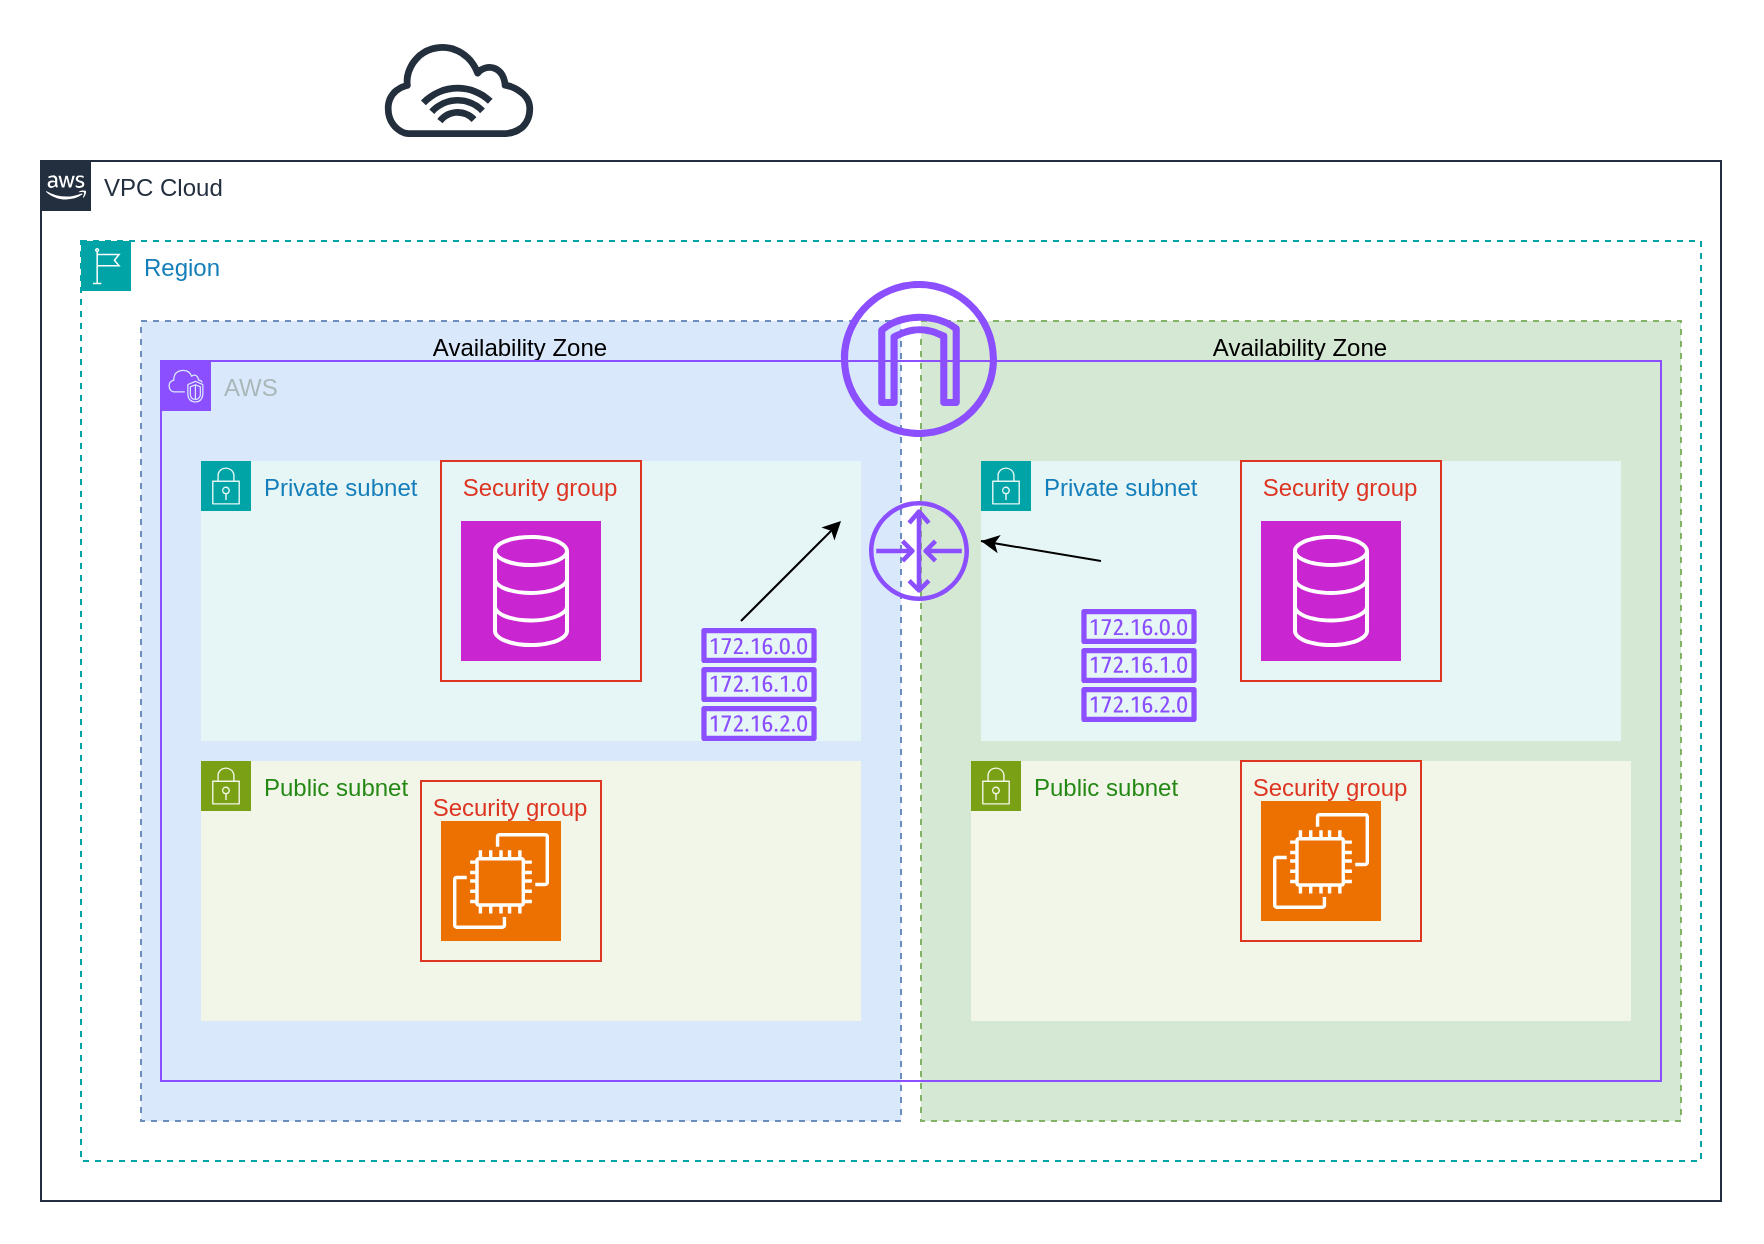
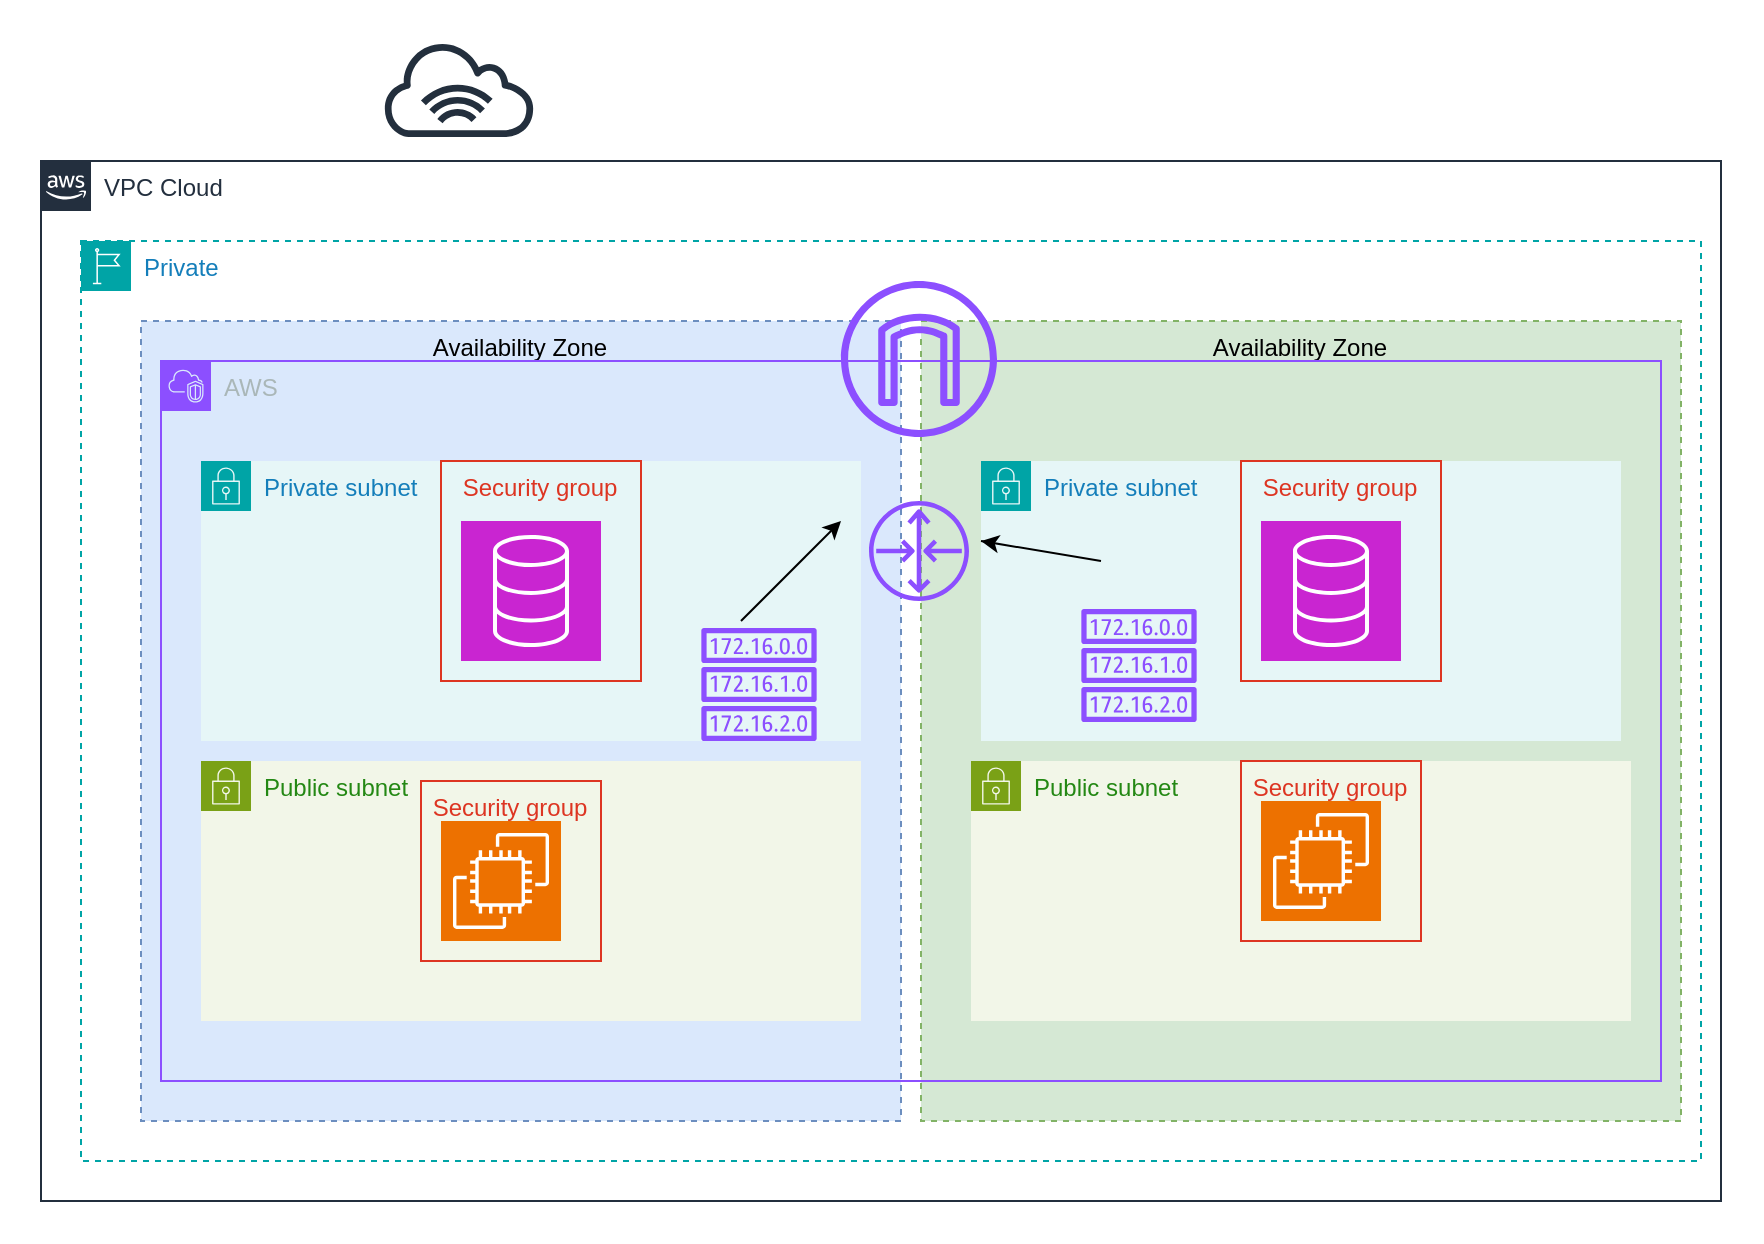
- <mxCell id="3" value="Region" style="points=[[0,0],[0.25,0],[0.5,0],[0.75,0],[1,0],[1,0.25],[1,0.5],[1,0.75],[1,1],[0.75,1],[0.5,1],[0.25,1],[0,1],[0,0.75],[0,0.5],[0,0.25]];outlineConnect=0;gradientColor=none;html=1;whiteSpace=wrap;fontSize=12;fontStyle=0;container=1;pointerEvents=0;collapsible=0;recursiveResize=0;shape=mxgraph.aws4.group;grIcon=mxgraph.aws4.group_region;strokeColor=#00A4A6;fillColor=none;verticalAlign=top;align=left;spacingLeft=30;fontColor=#147EBA;dashed=1;movable=0;resizable=0;rotatable=0;deletable=0;editable=0;locked=1;connectable=0;" parent="1" vertex="1"><mxGeometry x="40" y="120" width="810" height="460" as="geometry" /></mxCell>
+ <mxCell id="3" value="Private" style="points=[[0,0],[0.25,0],[0.5,0],[0.75,0],[1,0],[1,0.25],[1,0.5],[1,0.75],[1,1],[0.75,1],[0.5,1],[0.25,1],[0,1],[0,0.75],[0,0.5],[0,0.25]];outlineConnect=0;gradientColor=none;html=1;whiteSpace=wrap;fontSize=12;fontStyle=0;container=1;pointerEvents=0;collapsible=0;recursiveResize=0;shape=mxgraph.aws4.group;grIcon=mxgraph.aws4.group_region;strokeColor=#00A4A6;fillColor=none;verticalAlign=top;align=left;spacingLeft=30;fontColor=#147EBA;dashed=1;movable=0;resizable=0;rotatable=0;deletable=0;editable=0;locked=1;connectable=0;" parent="1" vertex="1"><mxGeometry x="40" y="120" width="810" height="460" as="geometry" /></mxCell>
